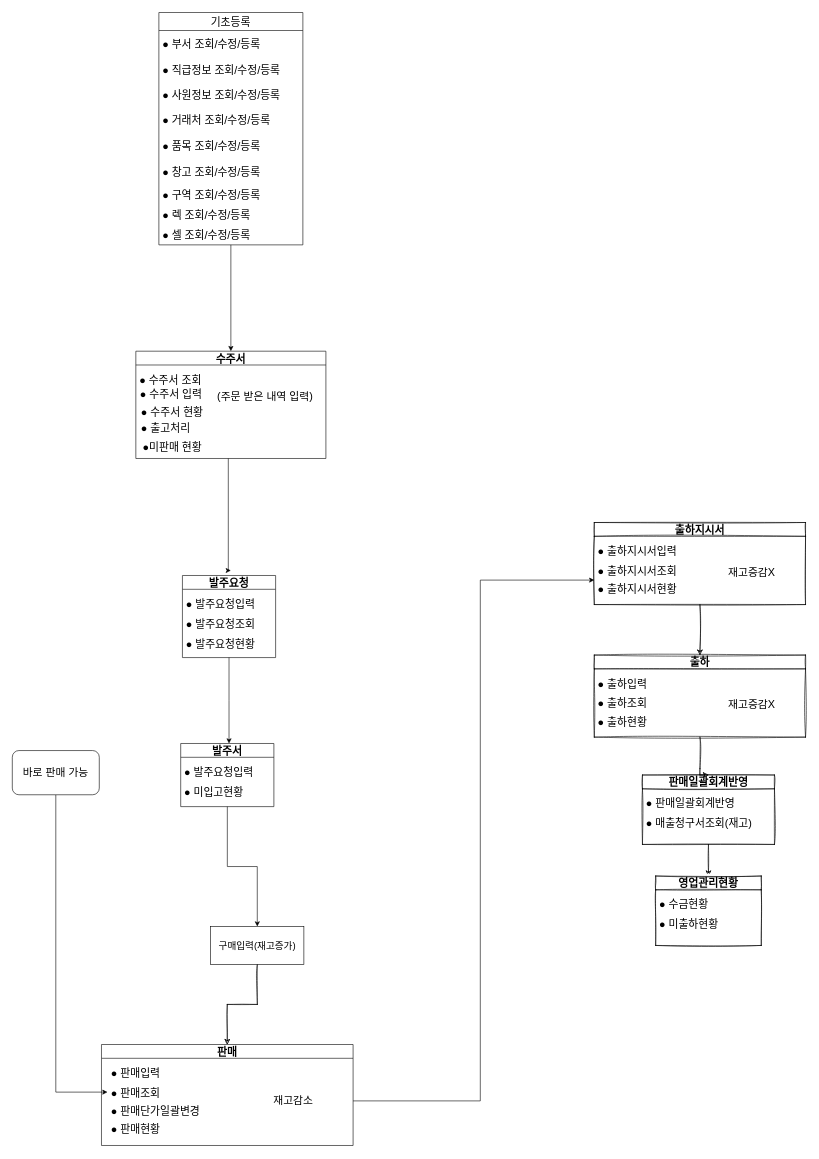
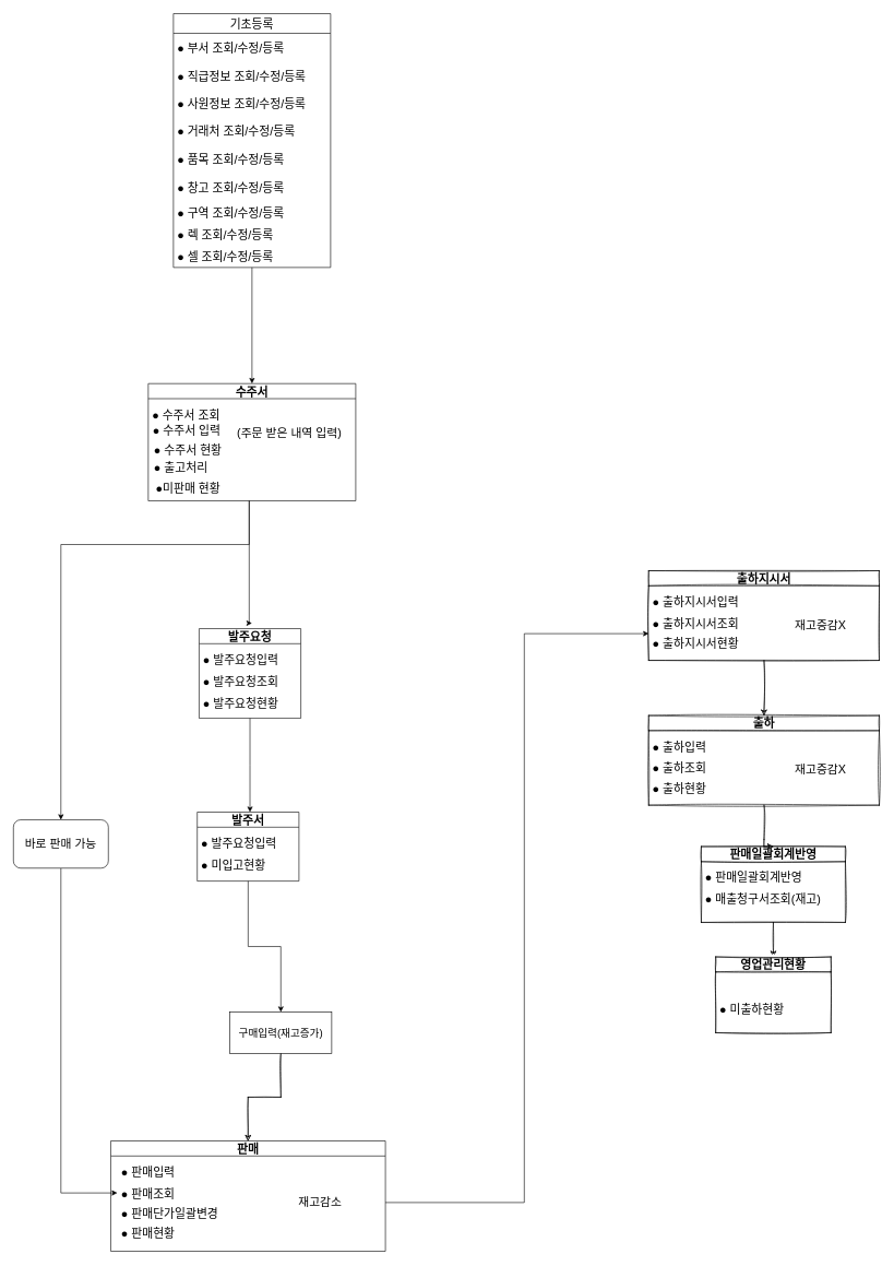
+ <mxCell id="4" style="edgeStyle=orthogonalEdgeStyle;rounded=0;orthogonalLoop=1;jettySize=auto;html=1;fontSize=18;entryX=0.5;entryY=0;entryDx=0;entryDy=0;" parent="1" source="49" target="3" edge="1"><mxGeometry relative="1" as="geometry"><mxPoint x="196.036" y="1250.104" as="targetPoint" /><Array as="points"><mxPoint x="380" y="830" /><mxPoint x="93" y="830" /></Array></mxGeometry></mxCell>
- <mxCell id="31" value="● 수금현황" style="text;strokeColor=none;fillColor=none;align=left;verticalAlign=middle;spacingLeft=4;spacingRight=4;overflow=hidden;points=[[0,0.5],[1,0.5]];portConstraint=eastwest;rotatable=0;fontSize=18;container=0;sketch=1;" parent="29" vertex="1"><mxGeometry y="30.026" width="176.036" height="33.099" as="geometry" /></mxCell>
